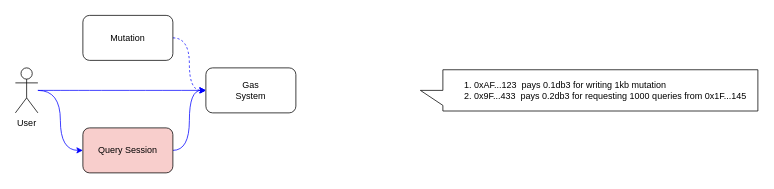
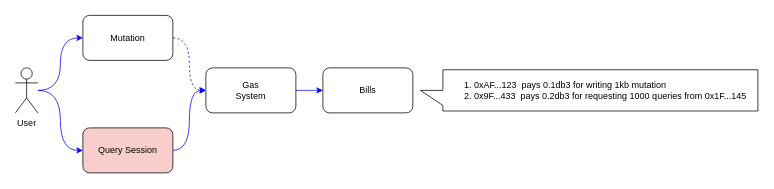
- <mxCell id="2" style="edgeStyle=orthogonalEdgeStyle;curved=1;rounded=0;orthogonalLoop=1;jettySize=auto;html=1;strokeColor=#0000FF;" edge="1" parent="1" source="4" target="6"><mxGeometry relative="1" as="geometry"><mxPoint x="130" y="70" as="targetPoint" /></mxGeometry></mxCell>
+ <mxCell id="2" style="edgeStyle=orthogonalEdgeStyle;curved=1;rounded=0;orthogonalLoop=1;jettySize=auto;html=1;entryX=0;entryY=0.5;entryDx=0;entryDy=0;strokeColor=#0000FF;" edge="1" parent="1" source="4" target="8"><mxGeometry relative="1" as="geometry"><mxPoint x="130" y="70" as="targetPoint" /></mxGeometry></mxCell>
+ <mxCell id="5" value="" style="edgeStyle=orthogonalEdgeStyle;curved=1;rounded=0;orthogonalLoop=1;jettySize=auto;html=1;strokeColor=#0000FF;" edge="1" parent="1" source="6" target="11"><mxGeometry relative="1" as="geometry" /></mxCell>
+ <mxCell id="11" value="Bills" style="rounded=1;whiteSpace=wrap;html=1;" vertex="1" parent="1"><mxGeometry x="430" y="90" width="120" height="60" as="geometry" /></mxCell>
